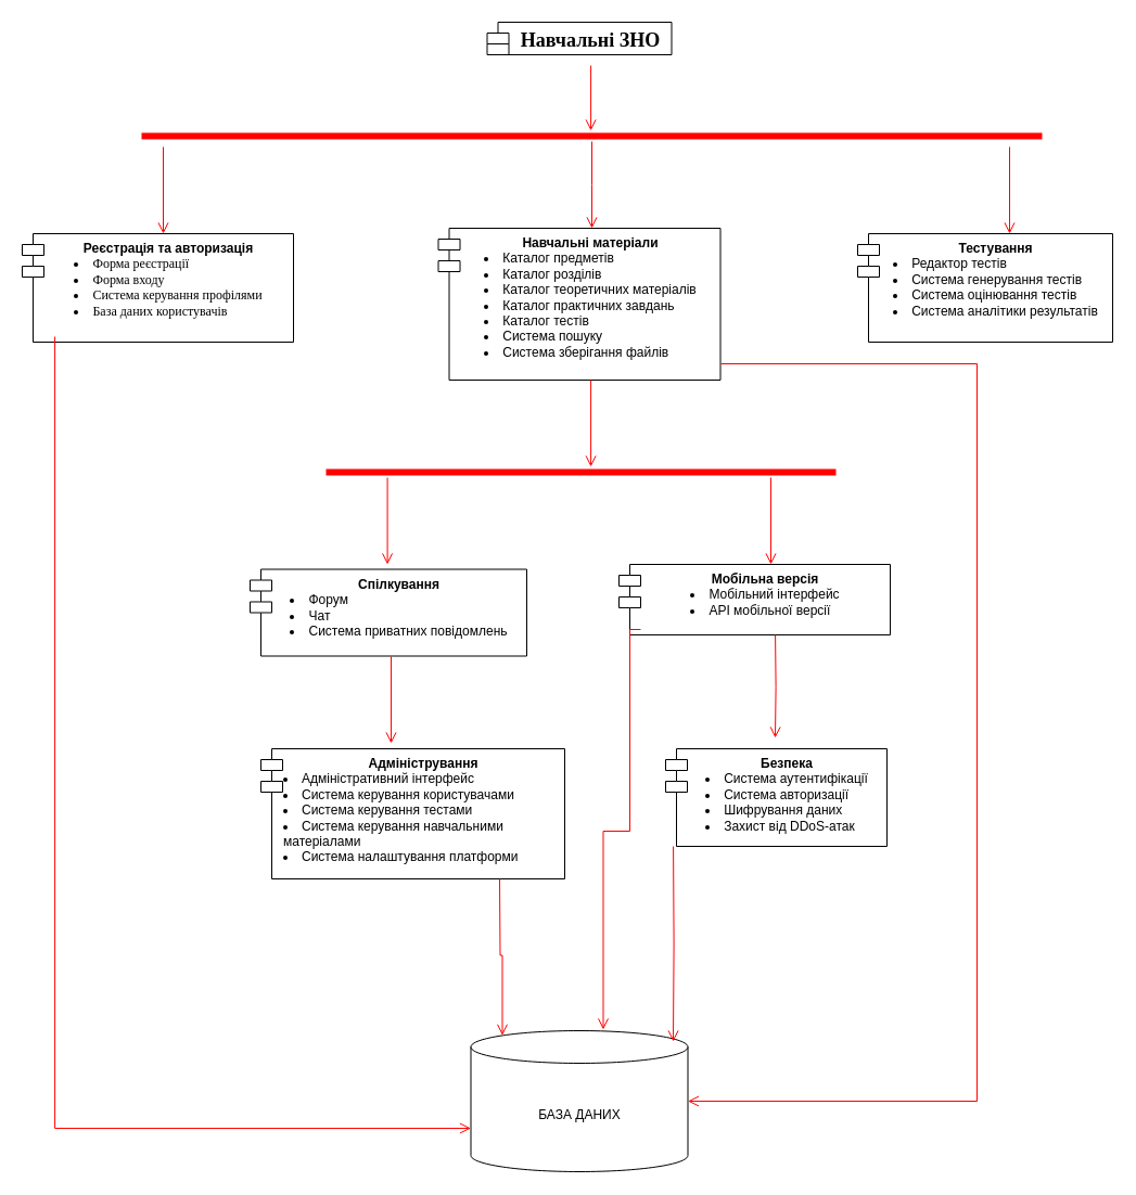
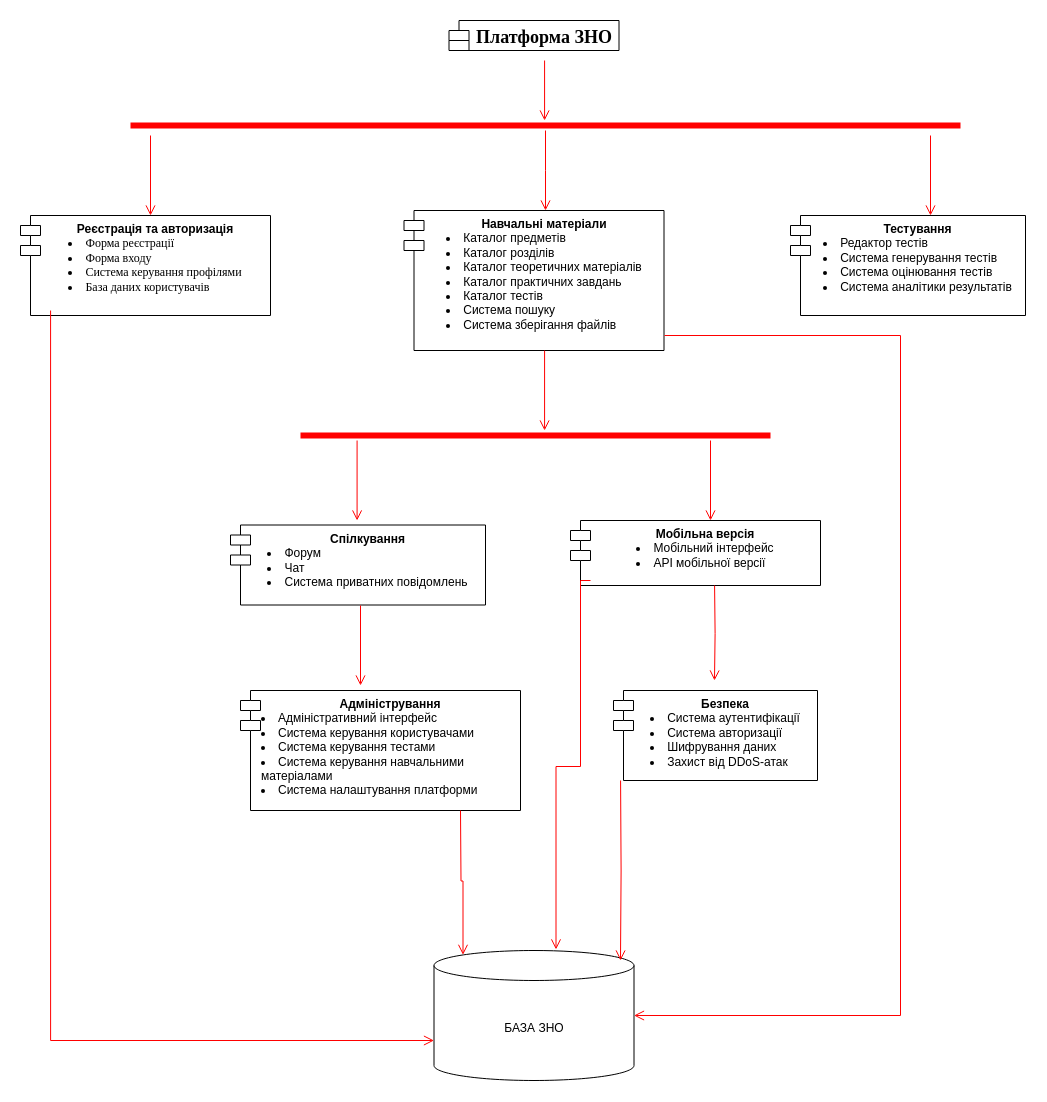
- <mxCell id="9" value="&lt;font style=&quot;font-size: 18px;&quot; face=&quot;Times New Roman&quot;&gt;&lt;b&gt;Навчальні ЗНО&lt;/b&gt;&lt;/font&gt;" style="shape=module;align=left;spacingLeft=20;align=center;verticalAlign=top;whiteSpace=wrap;html=1;" parent="1" vertex="1"><mxGeometry x="448.5" width="170" height="30" as="geometry" y="20" /></mxCell>
+ <mxCell id="9" value="&lt;font style=&quot;font-size: 18px;&quot; face=&quot;Times New Roman&quot;&gt;&lt;b&gt;Платформа ЗНО&lt;/b&gt;&lt;/font&gt;" style="shape=module;align=left;spacingLeft=20;align=center;verticalAlign=top;whiteSpace=wrap;html=1;" parent="1" vertex="1"><mxGeometry x="448.5" width="170" height="30" as="geometry" y="20" /></mxCell>
- <mxCell id="21" value="БАЗА ДАНИХ" style="shape=cylinder3;whiteSpace=wrap;html=1;boundedLbl=1;backgroundOutline=1;size=15;" vertex="1" parent="1"><mxGeometry x="433.5" y="950" width="200" height="130" as="geometry" /></mxCell>
+ <mxCell id="21" value="БАЗА ЗНО" style="shape=cylinder3;whiteSpace=wrap;html=1;boundedLbl=1;backgroundOutline=1;size=15;" vertex="1" parent="1"><mxGeometry x="433.5" y="950" width="200" height="130" as="geometry" /></mxCell>
